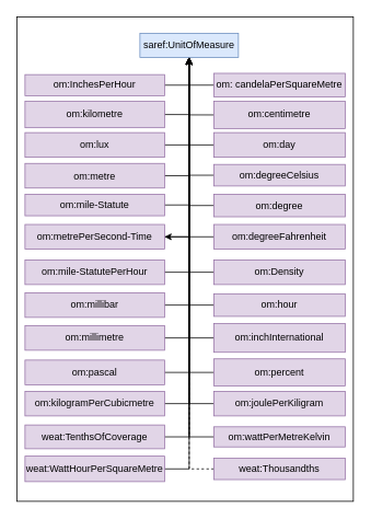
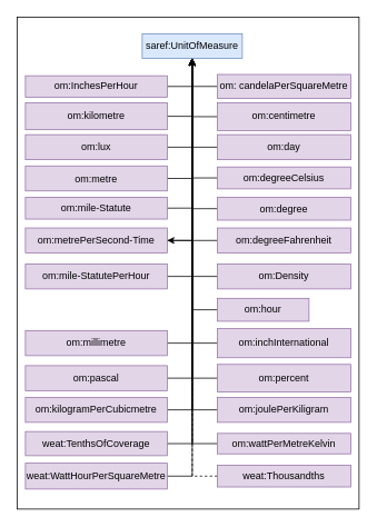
- <mxCell id="43" value="om:millibar" style="rounded=0;whiteSpace=wrap;html=1;fillColor=#e1d5e7;strokeColor=#9673a6;" parent="1" vertex="1"><mxGeometry x="30" y="356" width="170" height="30" as="geometry" /></mxCell>
- <mxCell id="42" style="edgeStyle=orthogonalEdgeStyle;rounded=0;orthogonalLoop=1;jettySize=auto;html=1;exitX=1;exitY=0.5;exitDx=0;exitDy=0;" parent="1" source="43" target="3" edge="1"><mxGeometry relative="1" as="geometry" /></mxCell>
- <mxCell id="7" value="om:hour" style="rounded=0;whiteSpace=wrap;html=1;fillColor=#e1d5e7;strokeColor=#9673a6;" parent="1" vertex="1"><mxGeometry x="260" y="357.25" width="160" height="27.5" as="geometry" /></mxCell>
+ <mxCell id="7" value="om:hour" style="rounded=0;whiteSpace=wrap;html=1;fillColor=#e1d5e7;strokeColor=#9673a6;" parent="1" vertex="1"><mxGeometry x="260" y="357.25" width="110" height="27.5" as="geometry" /></mxCell>
